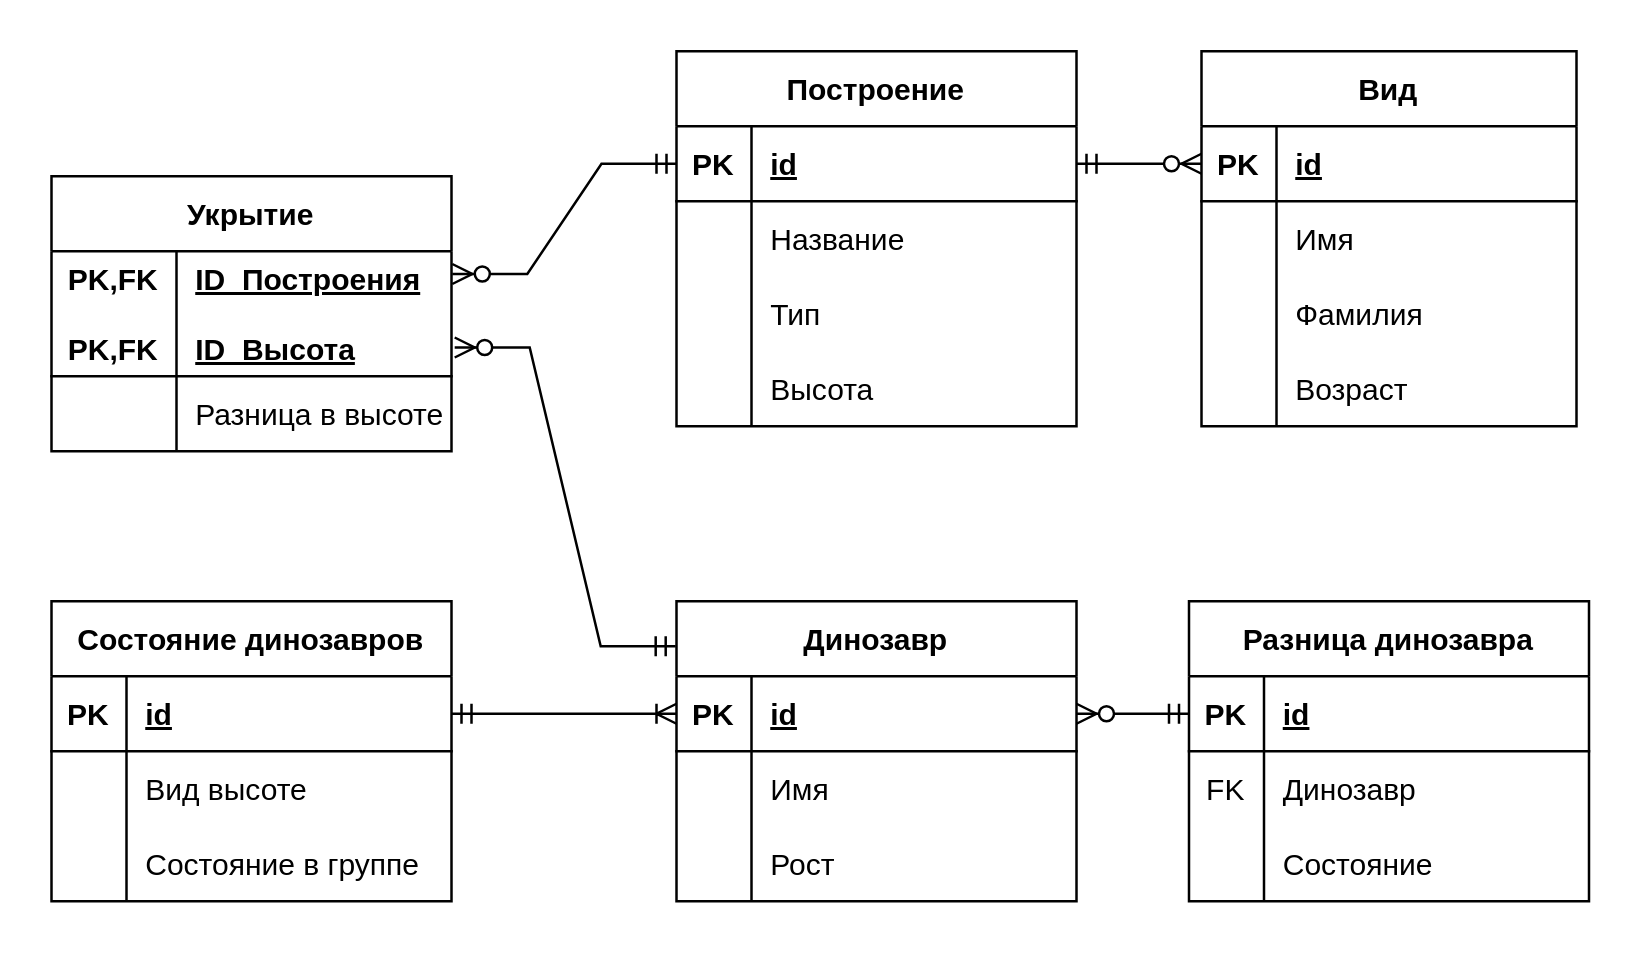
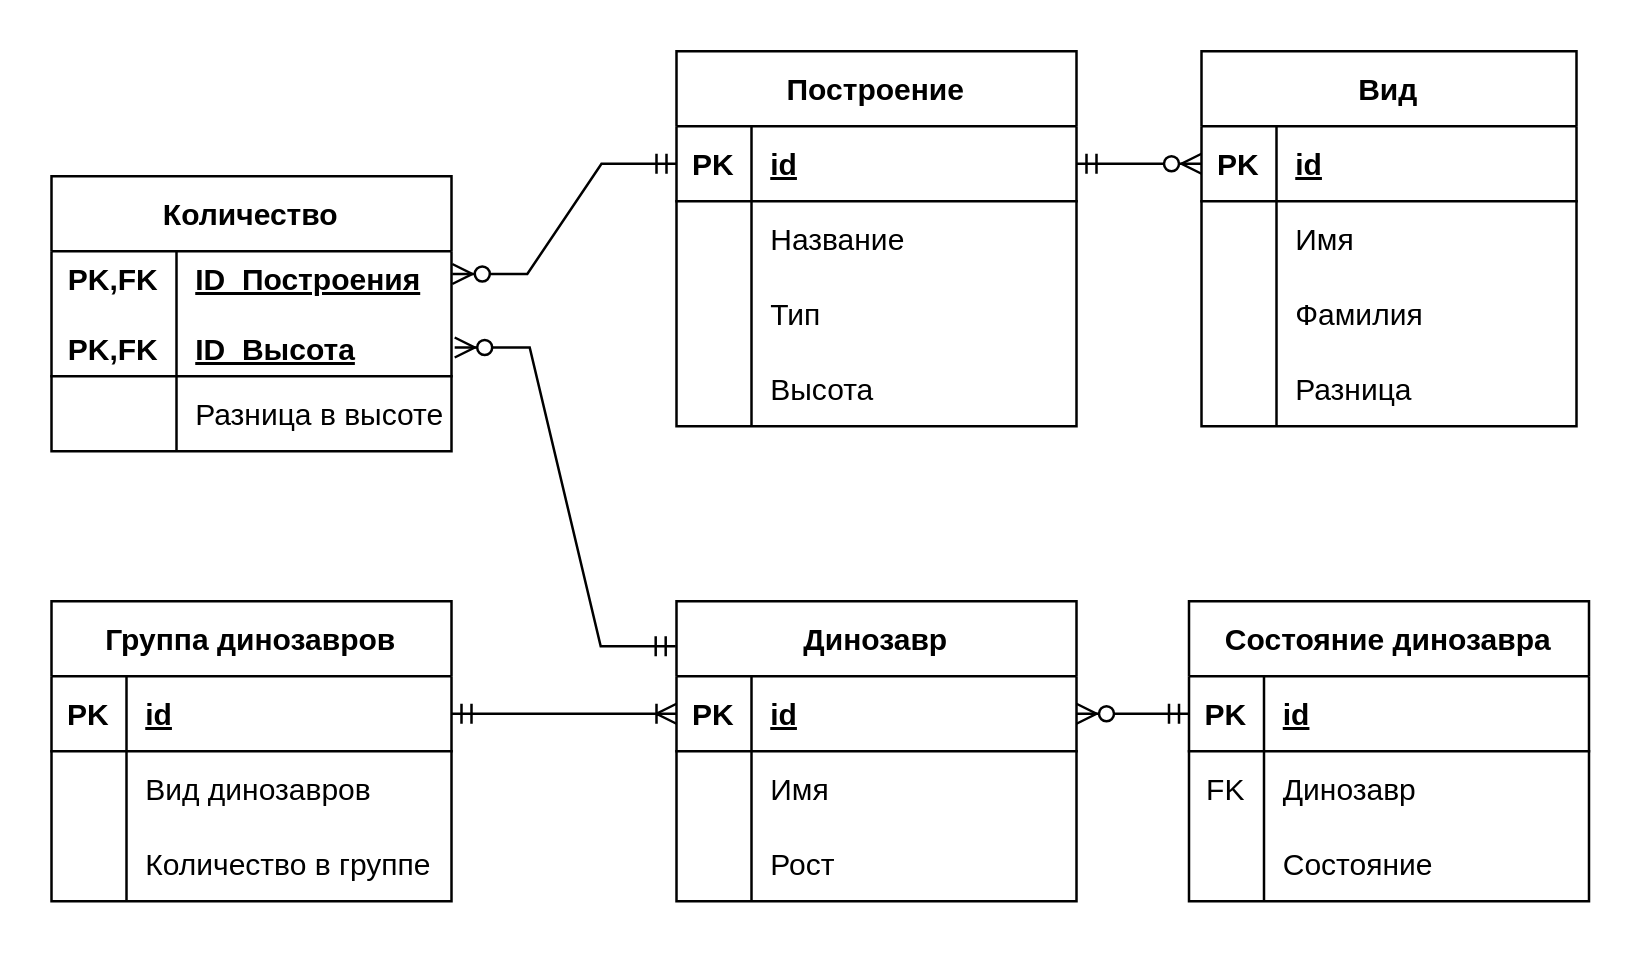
- <mxCell id="58" value="Укрытие" style="shape=table;startSize=30;container=1;collapsible=1;childLayout=tableLayout;fixedRows=1;rowLines=0;fontStyle=1;align=center;resizeLast=1;" parent="1" vertex="1"><mxGeometry x="20" y="70" width="160" height="110" as="geometry" /></mxCell>
+ <mxCell id="58" value="Количество" style="shape=table;startSize=30;container=1;collapsible=1;childLayout=tableLayout;fixedRows=1;rowLines=0;fontStyle=1;align=center;resizeLast=1;" parent="1" vertex="1"><mxGeometry x="20" y="70" width="160" height="110" as="geometry" /></mxCell>
- <mxCell id="14" value="Возраст" style="shape=partialRectangle;connectable=0;fillColor=none;top=0;left=0;bottom=0;right=0;align=left;spacingLeft=6;overflow=hidden;" parent="12" vertex="1"><mxGeometry x="30" width="120" height="30" as="geometry"><mxRectangle width="120" height="30" as="alternateBounds" /></mxGeometry></mxCell>
+ <mxCell id="14" value="Разница" style="shape=partialRectangle;connectable=0;fillColor=none;top=0;left=0;bottom=0;right=0;align=left;spacingLeft=6;overflow=hidden;" parent="12" vertex="1"><mxGeometry x="30" width="120" height="30" as="geometry"><mxRectangle width="120" height="30" as="alternateBounds" /></mxGeometry></mxCell>
- <mxCell id="38" value="Состояние динозавров" style="shape=table;startSize=30;container=1;collapsible=1;childLayout=tableLayout;fixedRows=1;rowLines=0;fontStyle=1;align=center;resizeLast=1;" parent="1" vertex="1"><mxGeometry x="20" y="240" width="160" height="120" as="geometry" /></mxCell>
+ <mxCell id="38" value="Группа динозавров" style="shape=table;startSize=30;container=1;collapsible=1;childLayout=tableLayout;fixedRows=1;rowLines=0;fontStyle=1;align=center;resizeLast=1;" parent="1" vertex="1"><mxGeometry x="20" y="240" width="160" height="120" as="geometry" /></mxCell>
- <mxCell id="48" value="Разница динозавра" style="shape=table;startSize=30;container=1;collapsible=1;childLayout=tableLayout;fixedRows=1;rowLines=0;fontStyle=1;align=center;resizeLast=1;" parent="1" vertex="1"><mxGeometry x="475" y="240" width="160" height="120" as="geometry" /></mxCell>
+ <mxCell id="48" value="Состояние динозавра" style="shape=table;startSize=30;container=1;collapsible=1;childLayout=tableLayout;fixedRows=1;rowLines=0;fontStyle=1;align=center;resizeLast=1;" parent="1" vertex="1"><mxGeometry x="475" y="240" width="160" height="120" as="geometry" /></mxCell>
- <mxCell id="44" value="Вид высоте" style="shape=partialRectangle;connectable=0;fillColor=none;top=0;left=0;bottom=0;right=0;align=left;spacingLeft=6;overflow=hidden;" parent="42" vertex="1"><mxGeometry x="30" width="130" height="30" as="geometry"><mxRectangle width="130" height="30" as="alternateBounds" /></mxGeometry></mxCell>
+ <mxCell id="44" value="Вид динозавров" style="shape=partialRectangle;connectable=0;fillColor=none;top=0;left=0;bottom=0;right=0;align=left;spacingLeft=6;overflow=hidden;" parent="42" vertex="1"><mxGeometry x="30" width="130" height="30" as="geometry"><mxRectangle width="130" height="30" as="alternateBounds" /></mxGeometry></mxCell>
- <mxCell id="47" value="Состояние в группе" style="shape=partialRectangle;connectable=0;fillColor=none;top=0;left=0;bottom=0;right=0;align=left;spacingLeft=6;overflow=hidden;" parent="45" vertex="1"><mxGeometry x="30" width="130" height="30" as="geometry"><mxRectangle width="130" height="30" as="alternateBounds" /></mxGeometry></mxCell>
+ <mxCell id="47" value="Количество в группе" style="shape=partialRectangle;connectable=0;fillColor=none;top=0;left=0;bottom=0;right=0;align=left;spacingLeft=6;overflow=hidden;" parent="45" vertex="1"><mxGeometry x="30" width="130" height="30" as="geometry"><mxRectangle width="130" height="30" as="alternateBounds" /></mxGeometry></mxCell>
